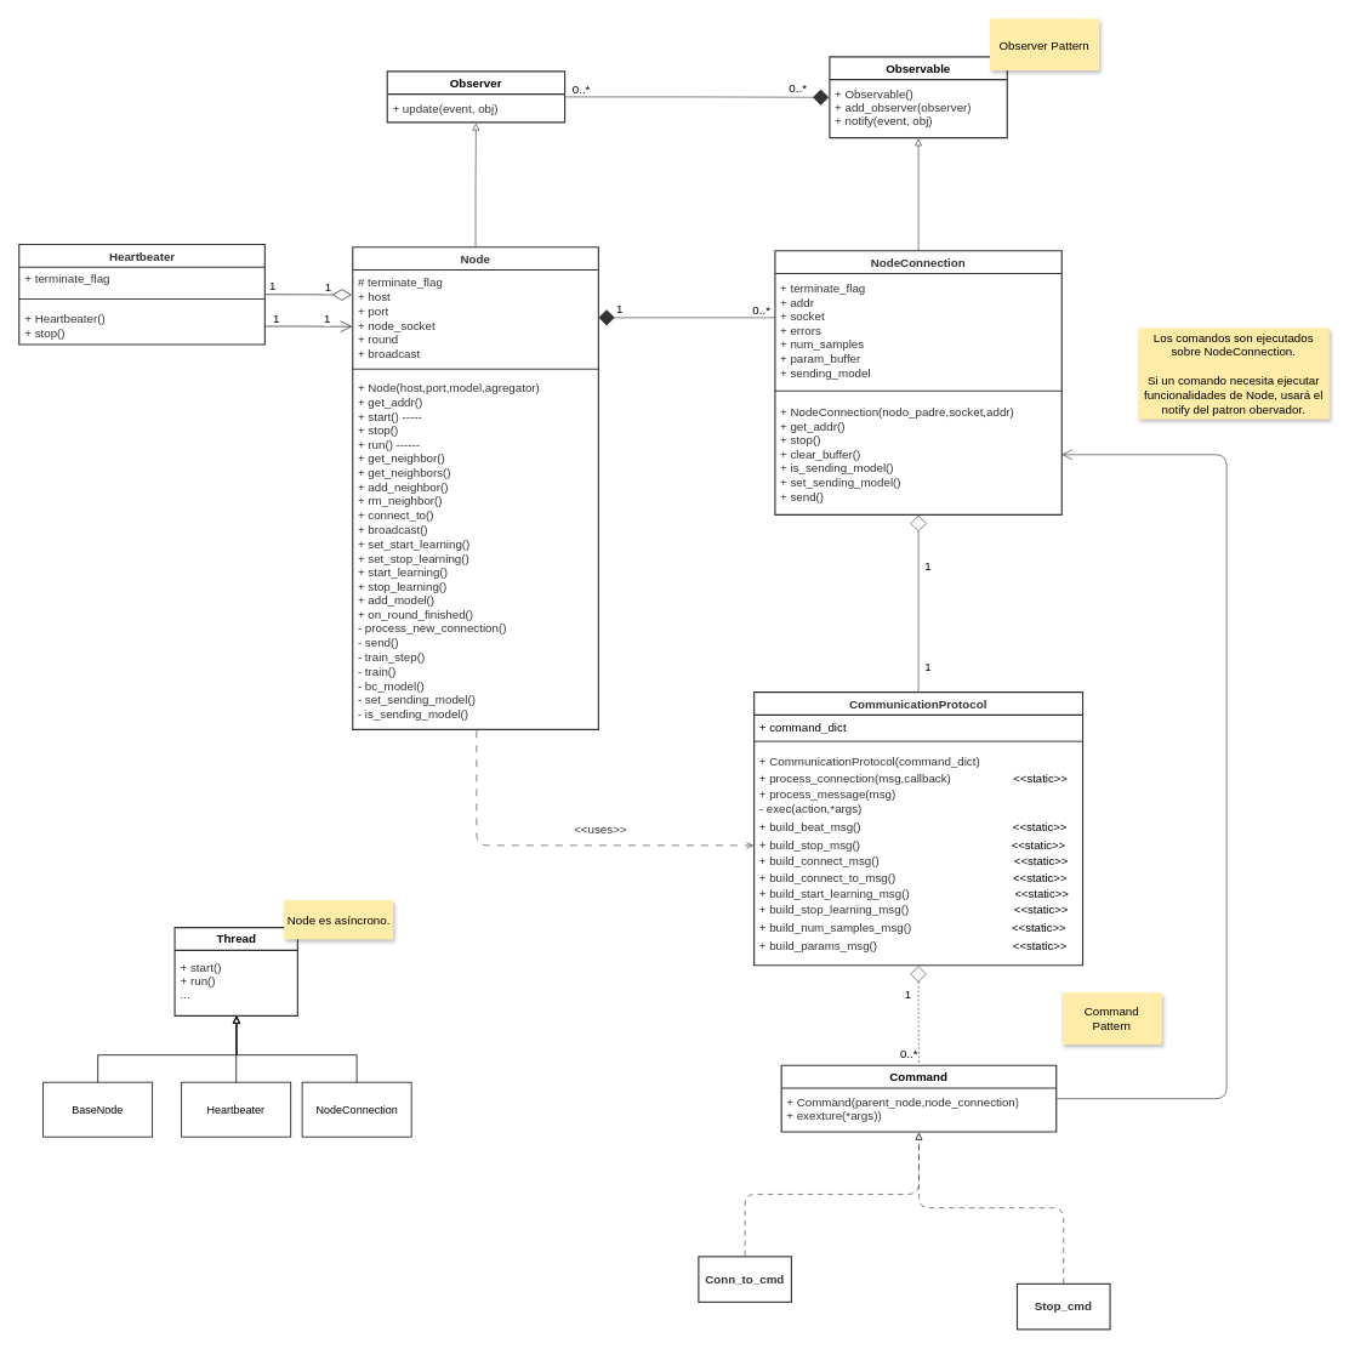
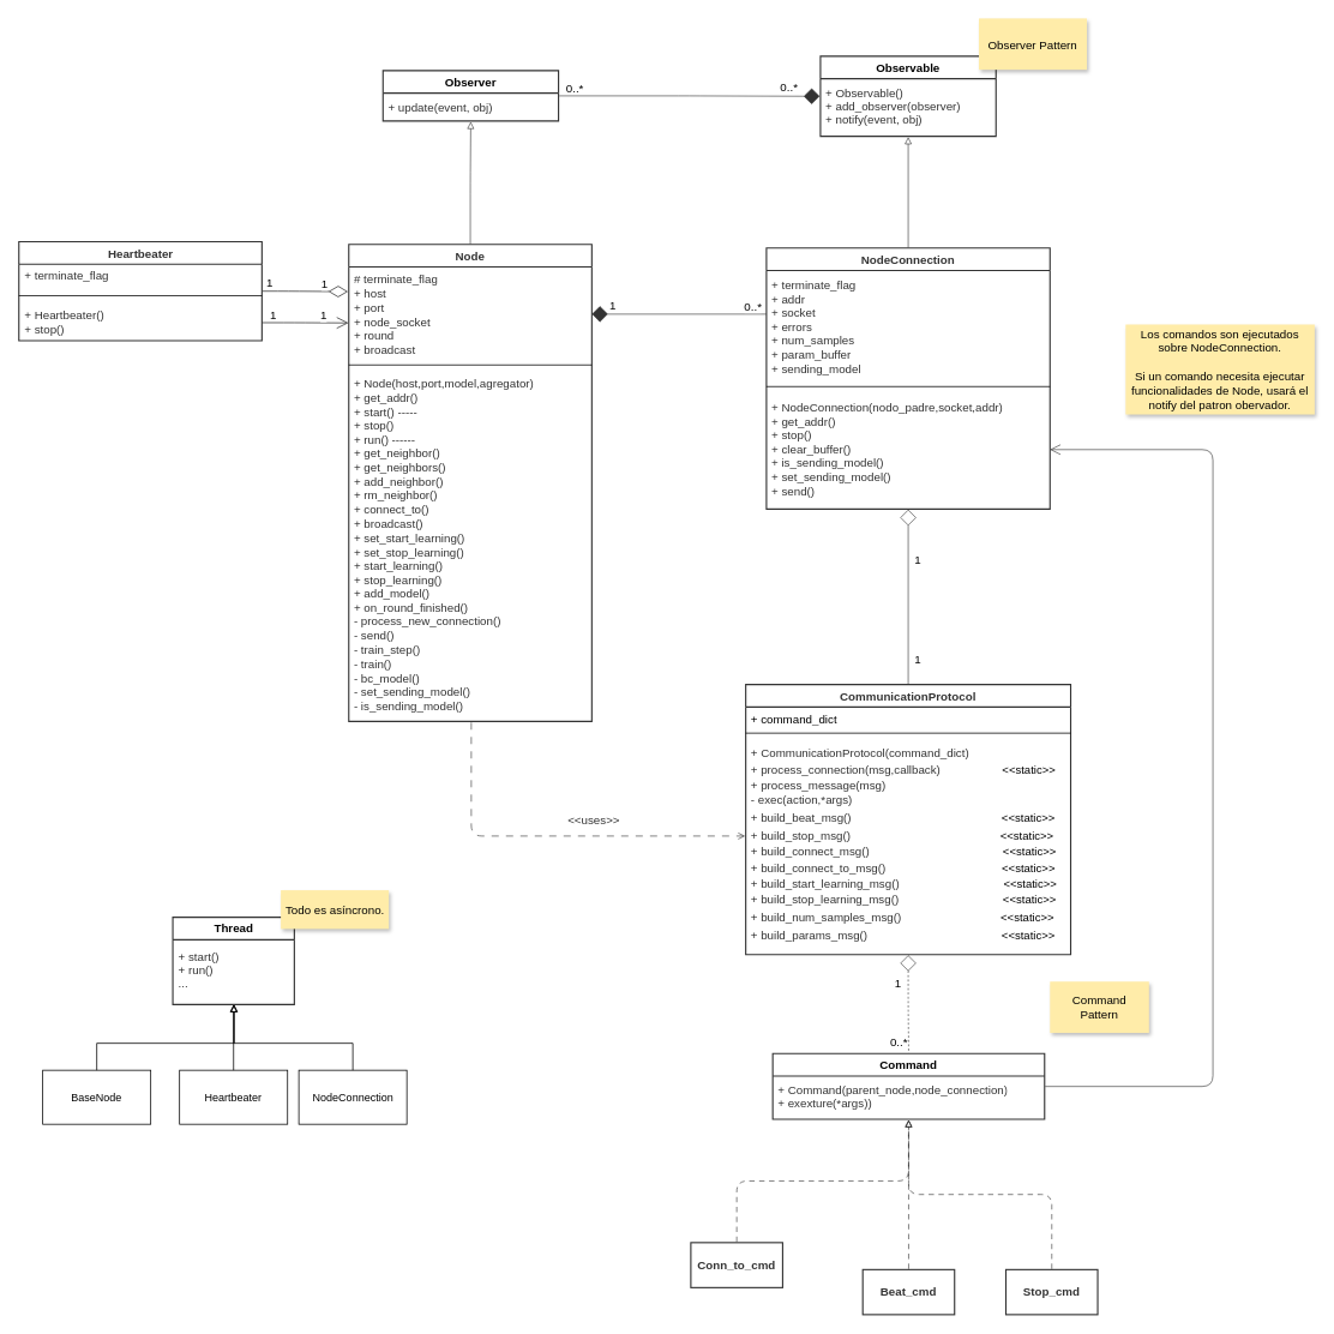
- <mxCell id="51" value="Node es asíncrono." style="html=1;overflow=block;blockSpacing=1;whiteSpace=wrap;shadow=1;fontSize=13;spacing=3.8;strokeColor=none;fillColor=#FFECA9;strokeWidth=0;" parent="1" vertex="1"><mxGeometry x="311.5" y="988.5" width="120" height="42.98" as="geometry" /></mxCell>
+ <mxCell id="51" value="Todo es asíncrono." style="html=1;overflow=block;blockSpacing=1;whiteSpace=wrap;shadow=1;fontSize=13;spacing=3.8;strokeColor=none;fillColor=#FFECA9;strokeWidth=0;" parent="1" vertex="1"><mxGeometry x="311.5" y="988.5" width="120" height="42.98" as="geometry" /></mxCell>
+ <mxCell id="49" value="" style="html=1;jettySize=18;whiteSpace=wrap;fontSize=13;strokeColor=#333333;strokeOpacity=100;dashed=1;fixDash=1;dashPattern=6 5;strokeWidth=0.8;rounded=1;arcSize=24;edgeStyle=orthogonalEdgeStyle;startArrow=none;endArrow=block;endFill=0;exitX=0.5;exitY=-0.015;exitPerimeter=0;entryX=0.5;entryY=1.01;entryPerimeter=0;" parent="1" source="45" target="43" edge="1"><mxGeometry width="100" height="100" relative="1" as="geometry"><Array as="points" /></mxGeometry></mxCell>
+ <mxCell id="45" value="Beat_cmd" style="html=1;overflow=block;blockSpacing=1;align=center;whiteSpace=wrap;fontSize=13;fontColor=#333333;fontStyle=1;spacing=0;verticalAlign=middle;strokeColor=#333333;strokeOpacity=100;fillOpacity=100;fillColor=#ffffff;strokeWidth=1.5;" parent="1" vertex="1"><mxGeometry x="958" y="1410" width="102" height="50" as="geometry" /></mxCell>
